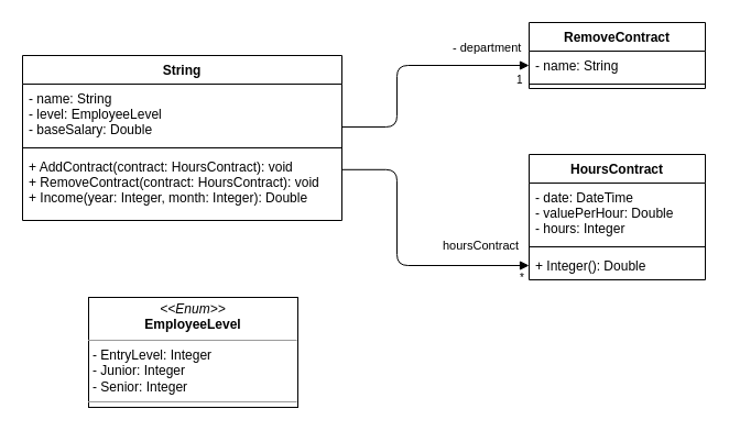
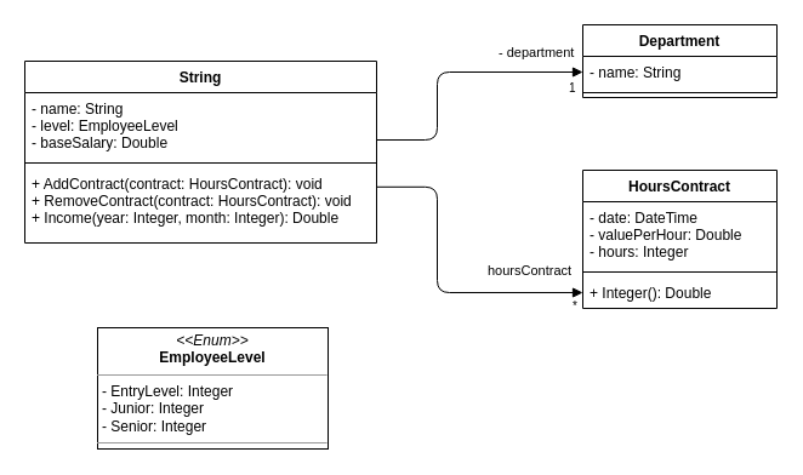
- <mxCell id="6" value="RemoveContract" style="swimlane;fontStyle=1;align=center;verticalAlign=top;childLayout=stackLayout;horizontal=1;startSize=26;horizontalStack=0;resizeParent=1;resizeParentMax=0;resizeLast=0;collapsible=1;marginBottom=0;" parent="1" vertex="1"><mxGeometry x="480" y="20" width="160" height="60" as="geometry" /></mxCell>
+ <mxCell id="6" value="Department" style="swimlane;fontStyle=1;align=center;verticalAlign=top;childLayout=stackLayout;horizontal=1;startSize=26;horizontalStack=0;resizeParent=1;resizeParentMax=0;resizeLast=0;collapsible=1;marginBottom=0;" parent="1" vertex="1"><mxGeometry x="480" y="20" width="160" height="60" as="geometry" /></mxCell>
